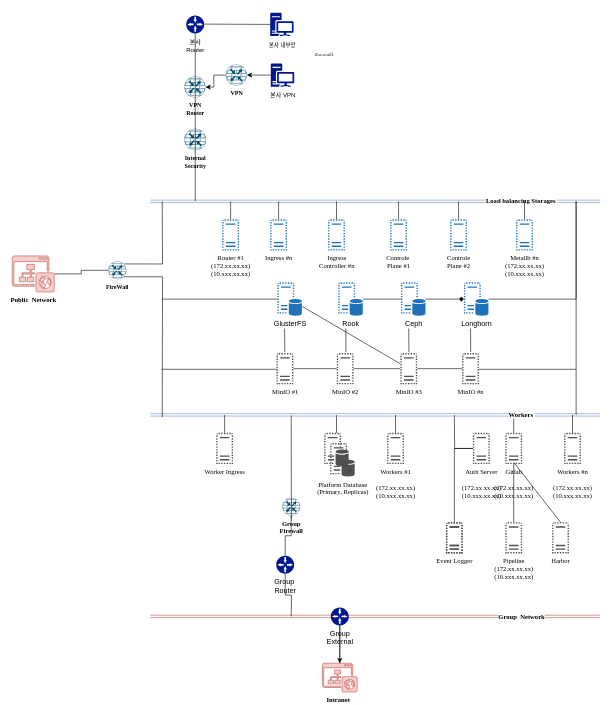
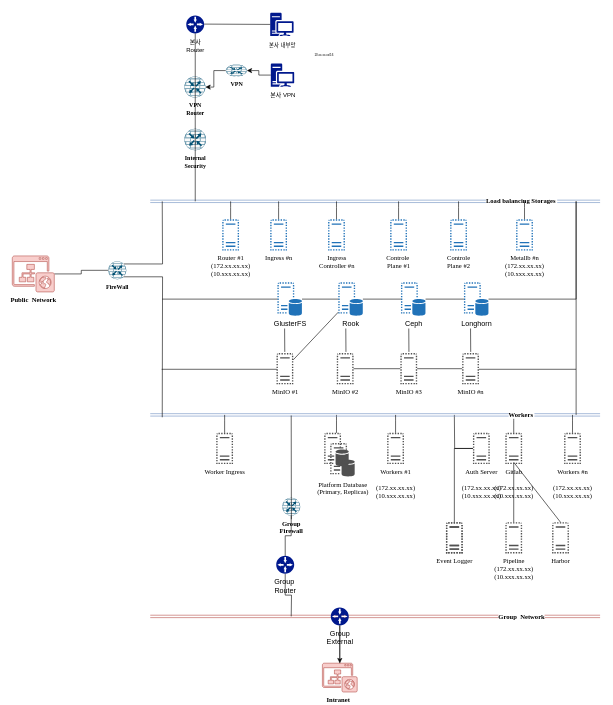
- <mxCell id="59" value="&lt;font size=&quot;1&quot;&gt;VPN&lt;br&gt;&lt;/font&gt;" style="sketch=0;points=[[0.5,0,0],[1,0.5,0],[0.5,1,0],[0,0.5,0],[0.145,0.145,0],[0.856,0.145,0],[0.855,0.856,0],[0.145,0.855,0]];verticalLabelPosition=bottom;html=1;verticalAlign=top;aspect=fixed;align=center;pointerEvents=1;shape=mxgraph.cisco19.rect;prIcon=router_with_firewall;fillColor=#FAFAFA;strokeColor=#005073;fontFamily=Tahoma;fontSize=11;fontStyle=1" vertex="1" parent="1"><mxGeometry x="376" y="107" width="35" height="35" as="geometry" /></mxCell>
+ <mxCell id="59" value="&lt;font size=&quot;1&quot;&gt;VPN&lt;br&gt;&lt;/font&gt;" style="sketch=0;points=[[0.5,0,0],[1,0.5,0],[0.5,1,0],[0,0.5,0],[0.145,0.145,0],[0.856,0.145,0],[0.855,0.856,0],[0.145,0.855,0]];verticalLabelPosition=bottom;html=1;verticalAlign=top;aspect=fixed;align=center;pointerEvents=1;shape=mxgraph.cisco19.rect;prIcon=router_with_firewall;fillColor=#FAFAFA;strokeColor=#005073;fontFamily=Tahoma;fontSize=11;fontStyle=1" vertex="1" parent="1"><mxGeometry x="376" y="107" width="35" height="20" as="geometry" /></mxCell>
- <mxCell id="79" value="" style="endArrow=diamond;html=1;rounded=0;fontSize=10;" edge="1" parent="1" source="63" target="64"><mxGeometry width="50" height="50" relative="1" as="geometry"><mxPoint x="523" y="518" as="sourcePoint" /><mxPoint x="583.5" y="518" as="targetPoint" /></mxGeometry></mxCell>
+ <mxCell id="79" value="" style="endArrow=none;html=1;rounded=0;fontSize=10;" edge="1" parent="1" source="63" target="64"><mxGeometry width="50" height="50" relative="1" as="geometry"><mxPoint x="523" y="518" as="sourcePoint" /><mxPoint x="583.5" y="518" as="targetPoint" /></mxGeometry></mxCell>
- <mxCell id="77" value="" style="endArrow=none;html=1;rounded=0;fontSize=10;" edge="1" parent="1" source="62" target="70"><mxGeometry width="50" height="50" relative="1" as="geometry"><mxPoint x="498.5" y="624" as="sourcePoint" /><mxPoint x="571" y="624" as="targetPoint" /></mxGeometry></mxCell>
+ <mxCell id="77" value="" style="endArrow=none;html=1;rounded=0;fontSize=10;" edge="1" parent="1" source="62" target="61"><mxGeometry width="50" height="50" relative="1" as="geometry"><mxPoint x="498.5" y="624" as="sourcePoint" /><mxPoint x="571" y="624" as="targetPoint" /></mxGeometry></mxCell>
- <mxCell id="76" value="" style="endArrow=none;html=1;rounded=0;fontSize=10;" edge="1" parent="1" source="68" target="69"><mxGeometry width="50" height="50" relative="1" as="geometry"><mxPoint x="490" y="615" as="sourcePoint" /><mxPoint x="565" y="615" as="targetPoint" /></mxGeometry></mxCell>
+ <mxCell id="76" value="" style="endArrow=none;html=1;rounded=0;fontSize=10;" edge="1" parent="1" source="68" target="61"><mxGeometry width="50" height="50" relative="1" as="geometry"><mxPoint x="490" y="615" as="sourcePoint" /><mxPoint x="565" y="615" as="targetPoint" /></mxGeometry></mxCell>
